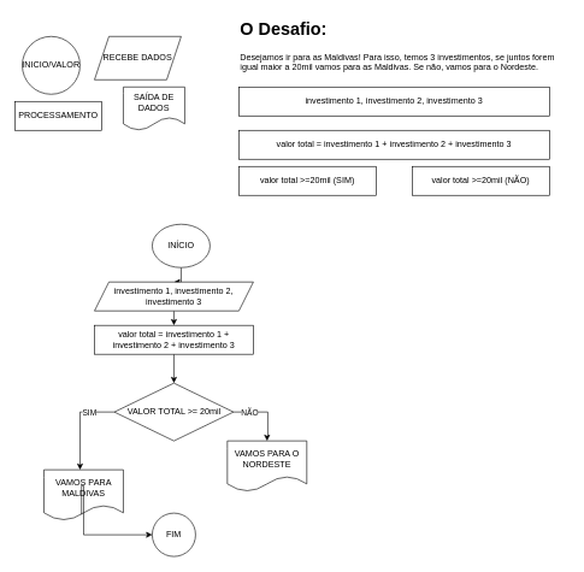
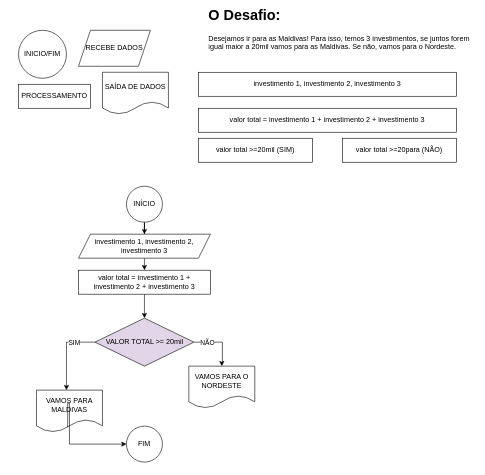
- <mxCell id="5" value="&lt;h1 style=&quot;margin-top: 0px;&quot;&gt;O Desafio:&lt;/h1&gt;&lt;p&gt;Desejamos ir para as Maldivas! Para isso, temos 3 investimentos, se juntos forem igual maior a 20mil vamos para as Maldivas. Se não, vamos para o Nordeste.&lt;/p&gt;" style="text;html=1;whiteSpace=wrap;overflow=hidden;rounded=0;" vertex="1" parent="1"><mxGeometry x="330" y="20" width="456" height="100" as="geometry" /></mxCell>
+ <mxCell id="5" value="&lt;h1 style=&quot;margin-top: 0px;&quot;&gt;O Desafio:&lt;/h1&gt;&lt;p&gt;Desejamos ir para as Maldivas! Para isso, temos 3 investimentos, se juntos forem igual maior a 20mil vamos para as Maldivas. Se não, vamos para o Nordeste.&lt;/p&gt;" style="text;html=1;whiteSpace=wrap;overflow=hidden;rounded=0;" vertex="1" parent="1"><mxGeometry x="345" y="5" width="456" height="100" as="geometry" /></mxCell>
- <mxCell id="9" value="INICIO/VALOR" style="ellipse;whiteSpace=wrap;html=1;aspect=fixed;" vertex="1" parent="1"><mxGeometry x="30" y="50" width="80" height="80" as="geometry" /></mxCell>
+ <mxCell id="9" value="INICIO/FIM" style="ellipse;whiteSpace=wrap;html=1;aspect=fixed;" vertex="1" parent="1"><mxGeometry x="30" y="50" width="80" height="80" as="geometry" /></mxCell>
- <mxCell id="12" value="SAÍDA DE DADOS" style="shape=document;whiteSpace=wrap;html=1;boundedLbl=1;" vertex="1" parent="1"><mxGeometry x="170" y="120" width="85" height="60" as="geometry" /></mxCell>
+ <mxCell id="12" value="SAÍDA DE DADOS" style="shape=document;whiteSpace=wrap;html=1;boundedLbl=1;" vertex="1" parent="1"><mxGeometry x="170" y="120" width="110" height="70" as="geometry" /></mxCell>
- <mxCell id="11" value="PROCESSAMENTO" style="rounded=0;whiteSpace=wrap;html=1;" vertex="1" parent="1"><mxGeometry x="20" y="140" width="120" height="40" as="geometry" /></mxCell>
+ <mxCell id="11" value="PROCESSAMENTO" style="rounded=0;whiteSpace=wrap;html=1;" vertex="1" parent="1"><mxGeometry x="30" y="140" width="120" height="40" as="geometry" /></mxCell>
- <mxCell id="8" value="valor total &amp;gt;=20mil (NÃO)" style="rounded=0;whiteSpace=wrap;html=1;" vertex="1" parent="1"><mxGeometry x="570" y="230" width="190" height="40" as="geometry" /></mxCell>
+ <mxCell id="8" value="valor total &amp;gt;=20para (NÃO)" style="rounded=0;whiteSpace=wrap;html=1;" vertex="1" parent="1"><mxGeometry x="570" y="230" width="190" height="40" as="geometry" /></mxCell>
- <mxCell id="3" value="INÍCIO" style="ellipse;whiteSpace=wrap;html=1;aspect=fixed;" vertex="1" parent="1"><mxGeometry x="210" y="310" width="80" height="60" as="geometry" /></mxCell>
+ <mxCell id="3" value="INÍCIO" style="ellipse;whiteSpace=wrap;html=1;aspect=fixed;" vertex="1" parent="1"><mxGeometry x="210" y="310" width="60" height="60" as="geometry" /></mxCell>
- <mxCell id="21" value="VALOR TOTAL &amp;gt;= 20mil" style="rhombus;whiteSpace=wrap;html=1;" vertex="1" parent="1"><mxGeometry x="157.5" y="530" width="165" height="80" as="geometry" /></mxCell>
+ <mxCell id="21" value="VALOR TOTAL &amp;gt;= 20mil" style="rhombus;whiteSpace=wrap;html=1;fillColor=#e1d5e7;" vertex="1" parent="1"><mxGeometry x="157.5" y="530" width="165" height="80" as="geometry" /></mxCell>
